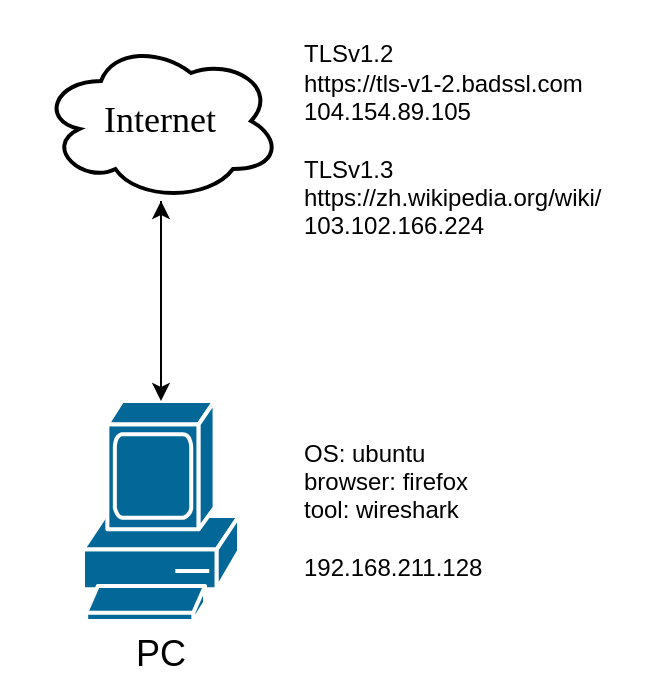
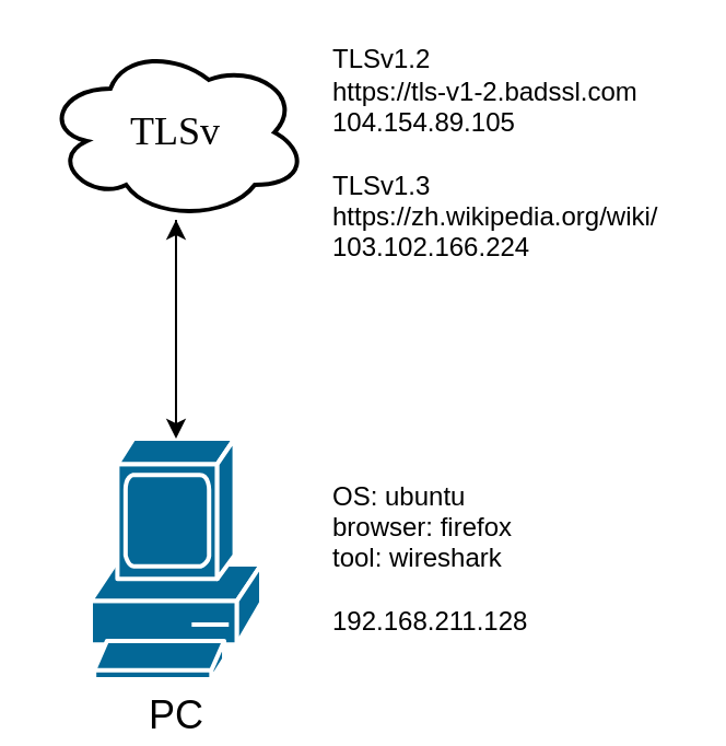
- <mxCell id="5" value="&lt;span style=&quot;font-family: &amp;#34;verdana&amp;#34; ; font-size: 18px&quot;&gt;Internet&lt;/span&gt;" style="ellipse;shape=cloud;whiteSpace=wrap;html=1;verticalAlign=middle;sketch=0;dashed=0;strokeWidth=2;horizontal=1;" parent="1" vertex="1"><mxGeometry x="20" y="20" width="120" height="80" as="geometry" /></mxCell>
+ <mxCell id="5" value="&lt;span style=&quot;font-family: &amp;#34;verdana&amp;#34; ; font-size: 18px&quot;&gt;TLSv&lt;/span&gt;" style="ellipse;shape=cloud;whiteSpace=wrap;html=1;verticalAlign=middle;sketch=0;dashed=0;strokeWidth=2;horizontal=1;" parent="1" vertex="1"><mxGeometry x="20" y="20" width="120" height="80" as="geometry" /></mxCell>
